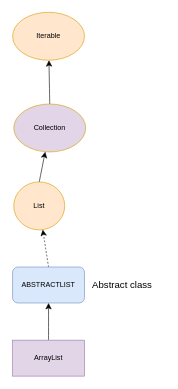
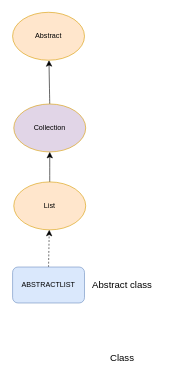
- <mxCell id="2" value="Iterable" style="ellipse;whiteSpace=wrap;html=1;fillColor=#ffe6cc;strokeColor=#d79b00;" vertex="1" parent="1"><mxGeometry x="20" y="20" width="120" height="80" as="geometry" /></mxCell>
+ <mxCell id="2" value="Abstract" style="ellipse;whiteSpace=wrap;html=1;fillColor=#ffe6cc;strokeColor=#d79b00;" vertex="1" parent="1"><mxGeometry x="20" y="20" width="120" height="80" as="geometry" /></mxCell>
- <mxCell id="6" value="List" style="ellipse;whiteSpace=wrap;html=1;fillColor=#ffe6cc;strokeColor=#d79b00;" vertex="1" parent="1"><mxGeometry x="22" y="303" width="85" height="80" as="geometry" /></mxCell>
+ <mxCell id="6" value="List" style="ellipse;whiteSpace=wrap;html=1;fillColor=#ffe6cc;strokeColor=#d79b00;" vertex="1" parent="1"><mxGeometry x="22" y="303" width="120" height="80" as="geometry" /></mxCell>
- <mxCell id="9" style="edgeStyle=none;curved=1;rounded=0;orthogonalLoop=1;jettySize=auto;html=1;exitX=0.5;exitY=0;exitDx=0;exitDy=0;fontSize=12;startSize=8;endSize=8;" edge="1" parent="1" source="10" target="8"><mxGeometry relative="1" as="geometry" /></mxCell>
- <mxCell id="10" value="ArrayList" style="rounded=0;whiteSpace=wrap;html=1;fillColor=#e1d5e7;strokeColor=#9673a6;" vertex="1" parent="1"><mxGeometry x="20" y="567" width="120" height="60" as="geometry" /></mxCell>
+ <mxCell id="12" value="Class" style="text;html=1;align=center;verticalAlign=middle;whiteSpace=wrap;rounded=0;fontSize=16;" vertex="1" parent="1"><mxGeometry x="173" y="582" width="60" height="30" as="geometry" /></mxCell>
